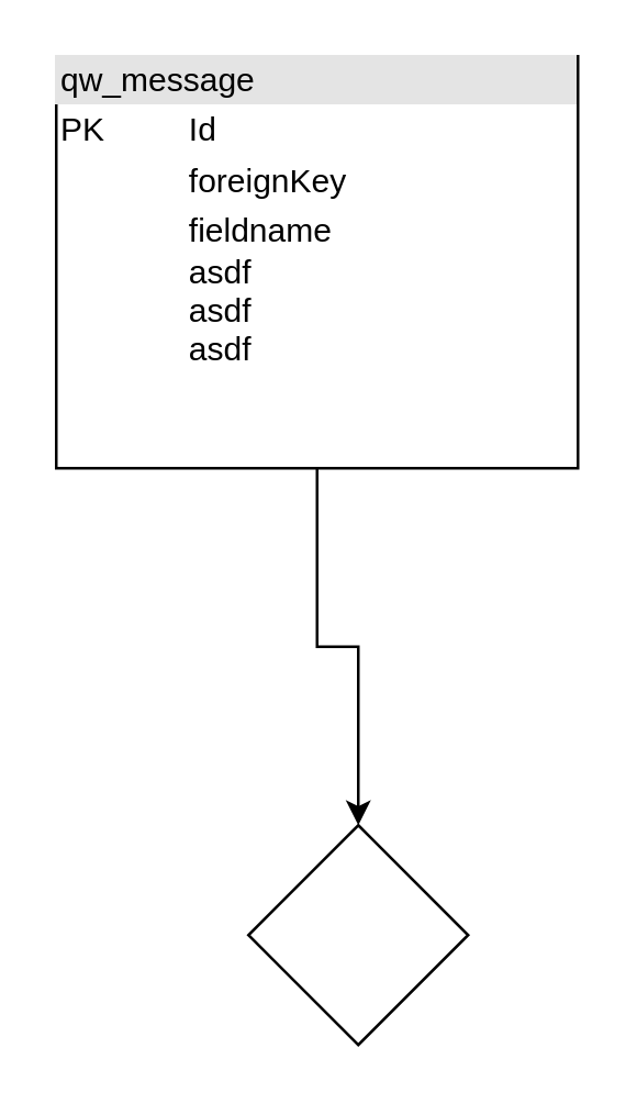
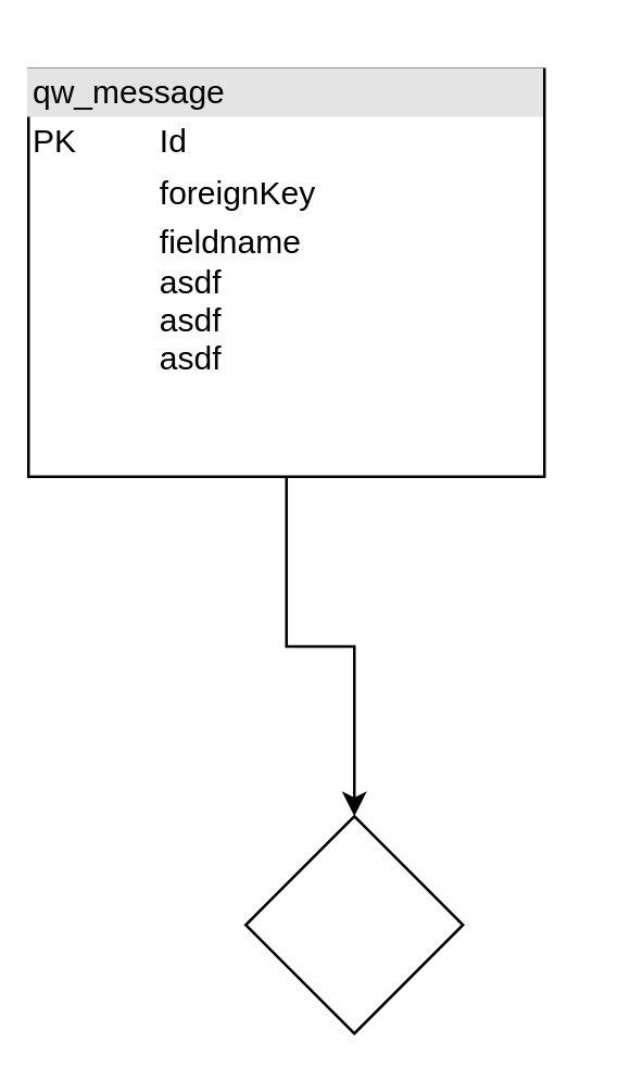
- <mxCell id="3" value="&lt;div style=&quot;box-sizing:border-box;width:100%;background:#e4e4e4;padding:2px;&quot;&gt;qw_message&lt;/div&gt;&lt;table style=&quot;width:100%;font-size:1em;&quot; cellpadding=&quot;2&quot; cellspacing=&quot;0&quot;&gt;&lt;tbody&gt;&lt;tr&gt;&lt;td&gt;PK&lt;/td&gt;&lt;td&gt;Id&lt;/td&gt;&lt;/tr&gt;&lt;tr&gt;&lt;td&gt;&lt;br&gt;&lt;/td&gt;&lt;td&gt;foreignKey&lt;/td&gt;&lt;/tr&gt;&lt;tr&gt;&lt;td&gt;&lt;/td&gt;&lt;td&gt;fieldname&lt;br&gt;asdf&lt;br&gt;asdf&lt;br&gt;asdf&lt;/td&gt;&lt;/tr&gt;&lt;/tbody&gt;&lt;/table&gt;" style="verticalAlign=top;align=left;overflow=fill;html=1;whiteSpace=wrap;" vertex="1" parent="1"><mxGeometry x="20" y="20" width="190" height="150" as="geometry" /></mxCell>
+ <mxCell id="3" value="&lt;div style=&quot;box-sizing:border-box;width:100%;background:#e4e4e4;padding:2px;&quot;&gt;qw_message&lt;/div&gt;&lt;table style=&quot;width:100%;font-size:1em;&quot; cellpadding=&quot;2&quot; cellspacing=&quot;0&quot;&gt;&lt;tbody&gt;&lt;tr&gt;&lt;td&gt;PK&lt;/td&gt;&lt;td&gt;Id&lt;/td&gt;&lt;/tr&gt;&lt;tr&gt;&lt;td&gt;&lt;br&gt;&lt;/td&gt;&lt;td&gt;foreignKey&lt;/td&gt;&lt;/tr&gt;&lt;tr&gt;&lt;td&gt;&lt;/td&gt;&lt;td&gt;fieldname&lt;br&gt;asdf&lt;br&gt;asdf&lt;br&gt;asdf&lt;/td&gt;&lt;/tr&gt;&lt;/tbody&gt;&lt;/table&gt;" style="verticalAlign=top;align=left;overflow=fill;html=1;whiteSpace=wrap;" vertex="1" parent="1"><mxGeometry x="10" y="25" width="190" height="150" as="geometry" /></mxCell>
